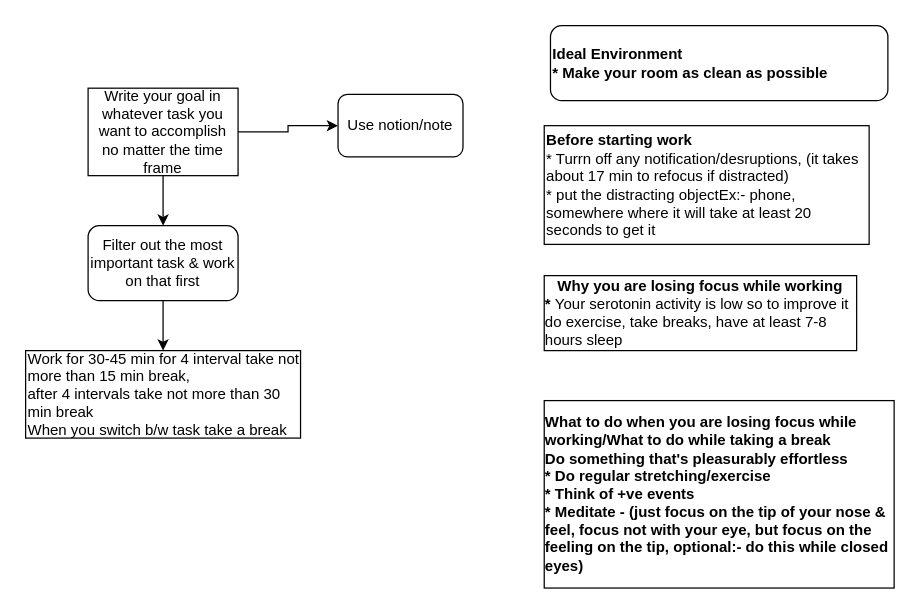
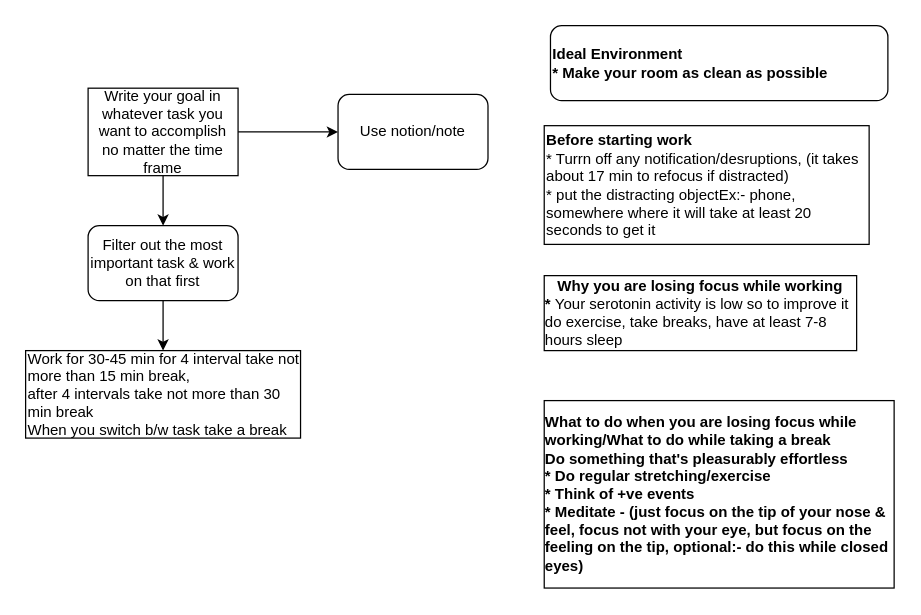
- <mxCell id="5" value="Use notion/note" style="rounded=1;whiteSpace=wrap;html=1;" vertex="1" parent="1"><mxGeometry x="270" y="75" width="100" height="50" as="geometry" /></mxCell>
+ <mxCell id="5" value="Use notion/note" style="rounded=1;whiteSpace=wrap;html=1;" vertex="1" parent="1"><mxGeometry x="270" y="75" width="120" height="60" as="geometry" /></mxCell>
